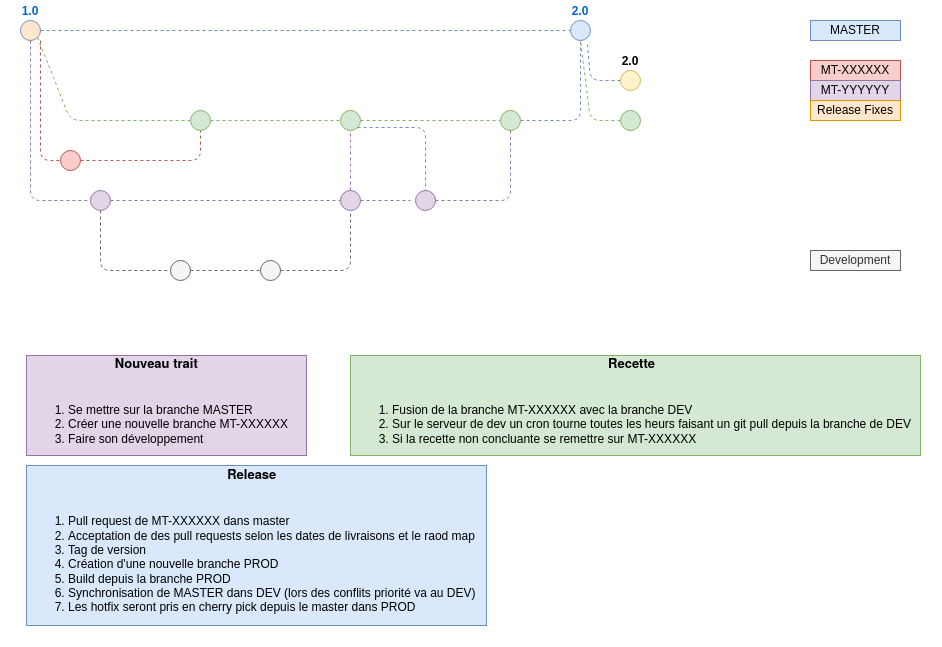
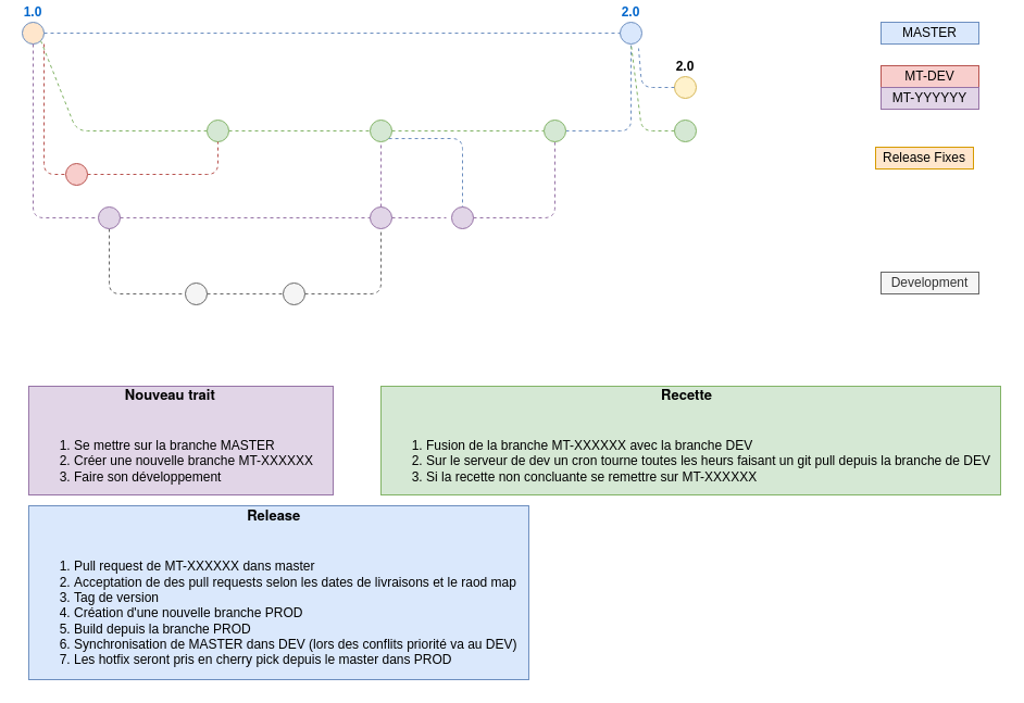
- <mxCell id="4" value="MT-XXXXXX" style="text;html=1;strokeColor=#b85450;fillColor=#f8cecc;align=center;verticalAlign=middle;whiteSpace=wrap;rounded=0;" parent="1" vertex="1"><mxGeometry x="810" y="60" width="90" height="20" as="geometry" /></mxCell>
+ <mxCell id="4" value="MT-DEV" style="text;html=1;strokeColor=#b85450;fillColor=#f8cecc;align=center;verticalAlign=middle;whiteSpace=wrap;rounded=0;" parent="1" vertex="1"><mxGeometry x="810" y="60" width="90" height="20" as="geometry" /></mxCell>
- <mxCell id="12" value="Release Fixes" style="text;html=1;strokeColor=#d79b00;fillColor=#ffe6cc;align=center;verticalAlign=middle;whiteSpace=wrap;rounded=0;fontSize=12;" parent="1" vertex="1"><mxGeometry x="810" y="100" width="90" height="20" as="geometry" /></mxCell>
+ <mxCell id="12" value="Release Fixes" style="text;html=1;strokeColor=#d79b00;fillColor=#ffe6cc;align=center;verticalAlign=middle;whiteSpace=wrap;rounded=0;fontSize=12;" parent="1" vertex="1"><mxGeometry x="805" y="135" width="90" height="20" as="geometry" /></mxCell>
